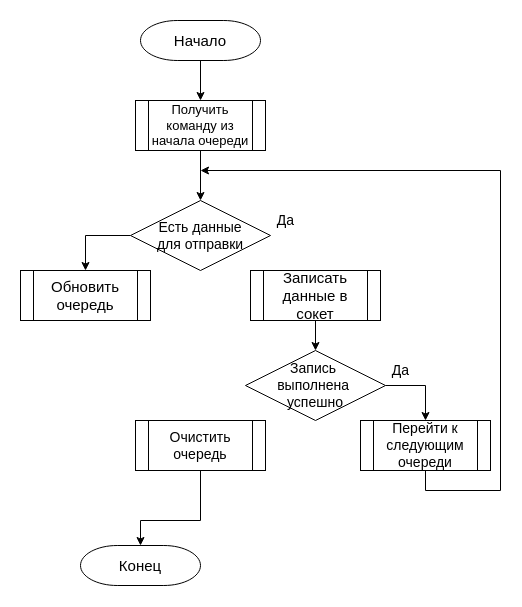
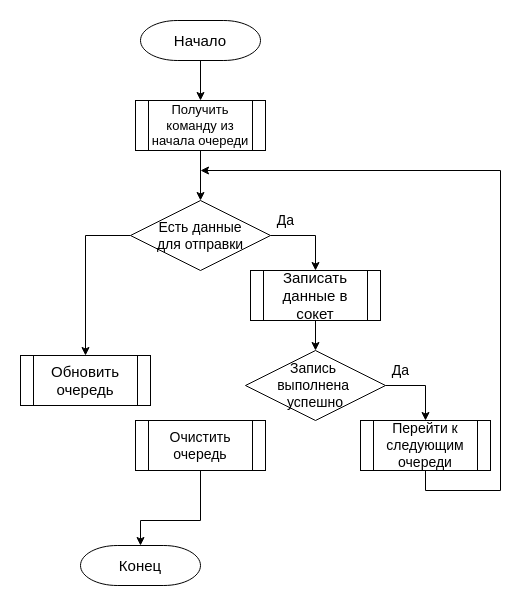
+ <mxCell id="4" style="edgeStyle=orthogonalEdgeStyle;rounded=0;orthogonalLoop=1;jettySize=auto;html=1;exitX=1;exitY=0.5;exitDx=0;exitDy=0;exitPerimeter=0;entryX=0.5;entryY=0;entryDx=0;entryDy=0;strokeWidth=1;" edge="1" parent="1" source="6" target="8"><mxGeometry relative="1" as="geometry" /></mxCell>
- <mxCell id="19" value="&lt;span&gt;&lt;font style=&quot;font-size: 15px&quot;&gt;Обновить очередь&lt;/font&gt;&lt;/span&gt;" style="shape=process;whiteSpace=wrap;html=1;backgroundOutline=1;strokeWidth=1;" vertex="1" parent="1"><mxGeometry x="20" y="270" width="130" height="50" as="geometry" /></mxCell>
+ <mxCell id="19" value="&lt;span&gt;&lt;font style=&quot;font-size: 15px&quot;&gt;Обновить очередь&lt;/font&gt;&lt;/span&gt;" style="shape=process;whiteSpace=wrap;html=1;backgroundOutline=1;strokeWidth=1;" vertex="1" parent="1"><mxGeometry x="20" y="355" width="130" height="50" as="geometry" /></mxCell>
